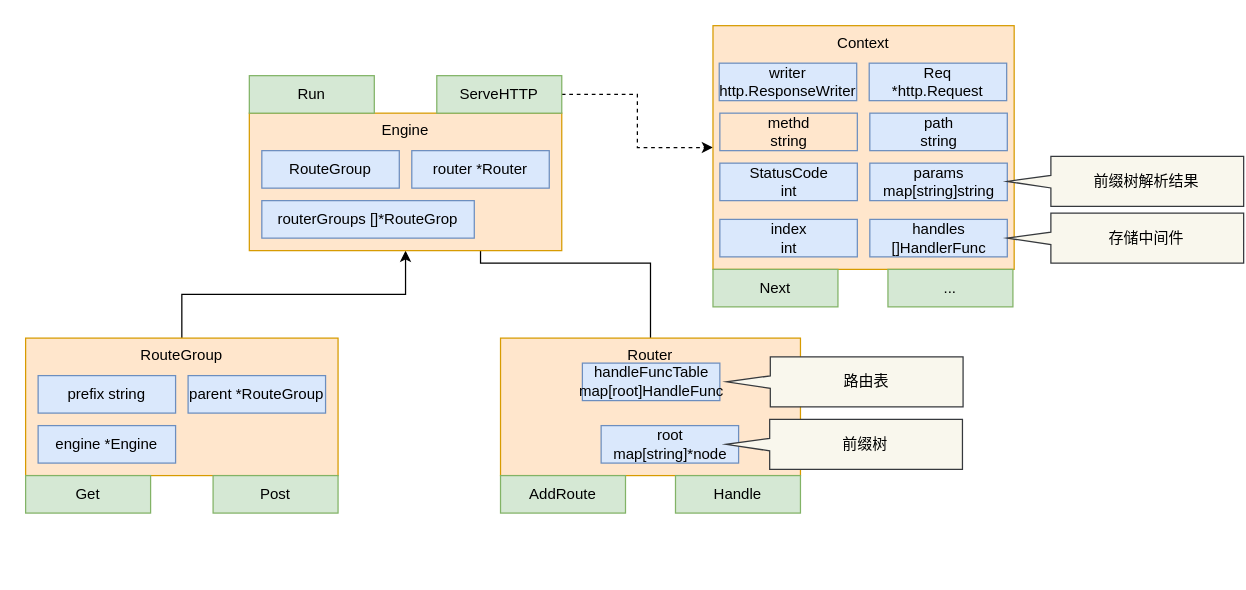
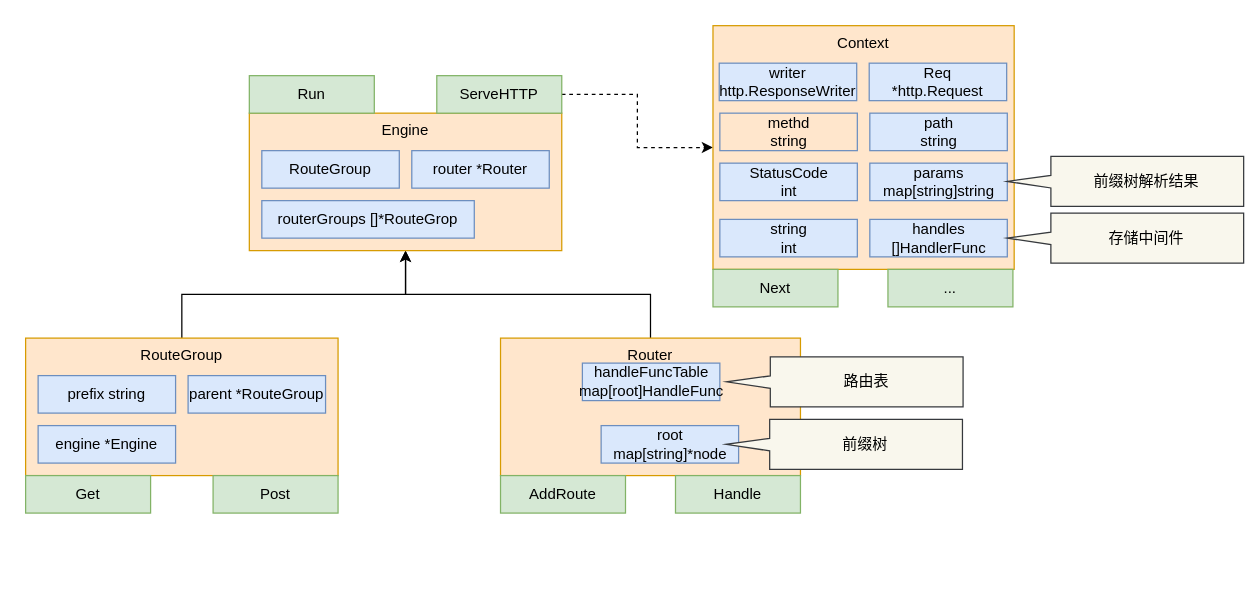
- <mxCell id="31" value="index&lt;br&gt;int" style="rounded=0;whiteSpace=wrap;html=1;fillColor=#dae8fc;strokeColor=#6c8ebf;" vertex="1" parent="1"><mxGeometry x="575.5" y="175" width="110" height="30" as="geometry" /></mxCell>
+ <mxCell id="31" value="string&lt;br&gt;int" style="rounded=0;whiteSpace=wrap;html=1;fillColor=#dae8fc;strokeColor=#6c8ebf;" vertex="1" parent="1"><mxGeometry x="575.5" y="175" width="110" height="30" as="geometry" /></mxCell>
- <mxCell id="4" style="edgeStyle=orthogonalEdgeStyle;rounded=0;orthogonalLoop=1;jettySize=auto;html=1;" edge="1" parent="1" source="5" target="13"><mxGeometry relative="1" as="geometry" /></mxCell>
+ <mxCell id="4" style="edgeStyle=orthogonalEdgeStyle;rounded=0;orthogonalLoop=1;jettySize=auto;html=1;entryX=0.5;entryY=1;entryDx=0;entryDy=0;" edge="1" parent="1" source="5" target="11"><mxGeometry relative="1" as="geometry" /></mxCell>
